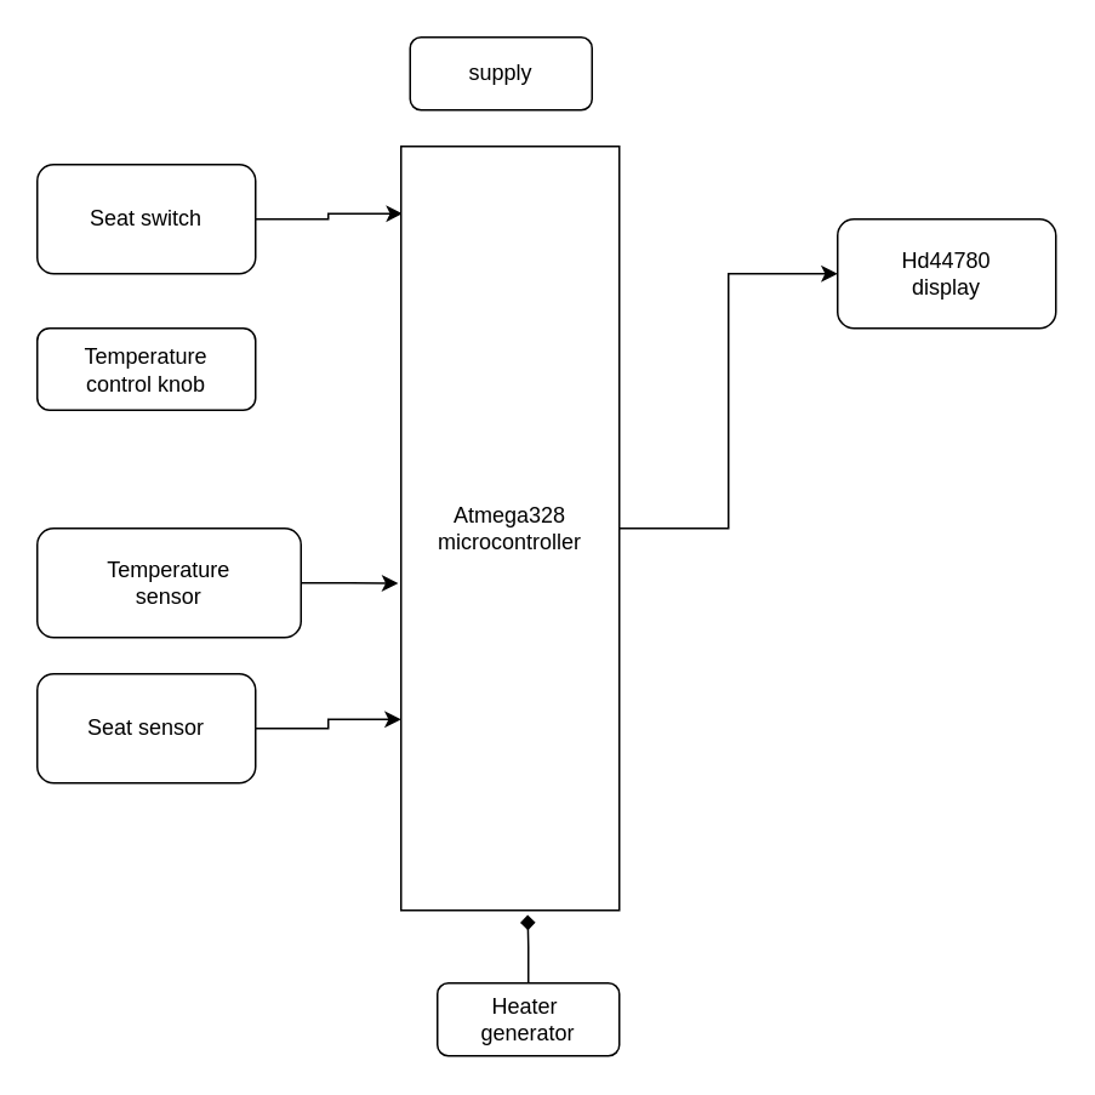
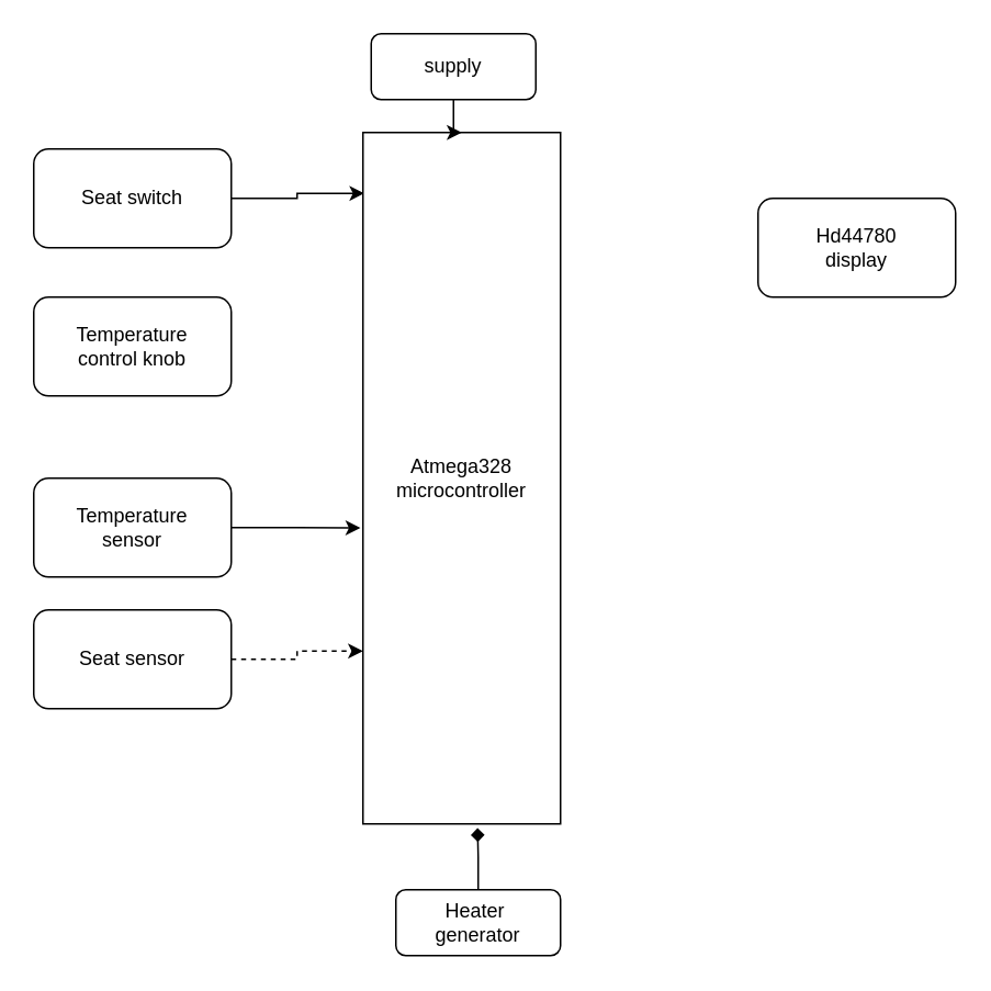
+ <mxCell id="13" value="" style="edgeStyle=orthogonalEdgeStyle;rounded=0;orthogonalLoop=1;jettySize=auto;html=1;" edge="1" parent="1" source="14" target="10"><mxGeometry relative="1" as="geometry" /></mxCell>
- <mxCell id="6" value="Temperature&lt;br&gt;control knob" style="rounded=1;whiteSpace=wrap;html=1;" vertex="1" parent="1"><mxGeometry x="20" y="180" width="120" height="45" as="geometry" /></mxCell>
+ <mxCell id="6" value="Temperature&lt;br&gt;control knob" style="rounded=1;whiteSpace=wrap;html=1;" vertex="1" parent="1"><mxGeometry x="20" y="180" width="120" height="60" as="geometry" /></mxCell>
- <mxCell id="9" style="edgeStyle=orthogonalEdgeStyle;rounded=0;orthogonalLoop=1;jettySize=auto;html=1;entryX=0;entryY=0.5;entryDx=0;entryDy=0;" edge="1" parent="1" source="10" target="3"><mxGeometry relative="1" as="geometry" /></mxCell>
- <mxCell id="5" value="Temperature&lt;br&gt;sensor" style="rounded=1;whiteSpace=wrap;html=1;" vertex="1" parent="1"><mxGeometry x="20" y="290" width="145" height="60" as="geometry" /></mxCell>
+ <mxCell id="5" value="Temperature&lt;br&gt;sensor" style="rounded=1;whiteSpace=wrap;html=1;" vertex="1" parent="1"><mxGeometry x="20" y="290" width="120" height="60" as="geometry" /></mxCell>
- <mxCell id="11" style="edgeStyle=orthogonalEdgeStyle;rounded=0;orthogonalLoop=1;jettySize=auto;html=1;entryX=0;entryY=0.75;entryDx=0;entryDy=0;" edge="1" parent="1" source="12" target="10"><mxGeometry relative="1" as="geometry" /></mxCell>
+ <mxCell id="11" style="edgeStyle=orthogonalEdgeStyle;rounded=0;orthogonalLoop=1;jettySize=auto;html=1;entryX=0;entryY=0.75;entryDx=0;entryDy=0;dashed=1;" edge="1" parent="1" source="12" target="10"><mxGeometry relative="1" as="geometry" /></mxCell>
